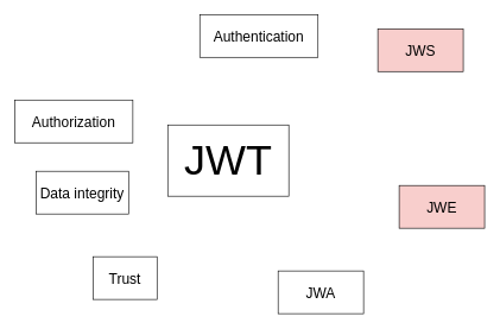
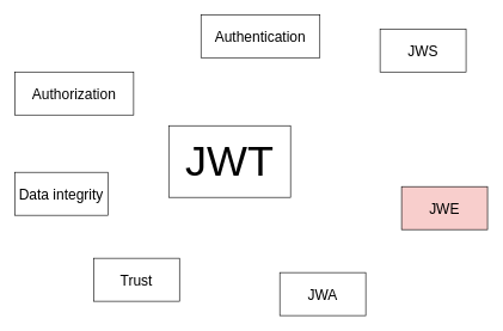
- <mxCell id="3" value="JWS" style="rounded=0;whiteSpace=wrap;html=1;fontSize=20;fontColor=default;labelBorderColor=none;labelBackgroundColor=none;fillColor=#f8cecc;" vertex="1" parent="1"><mxGeometry x="530" y="40" width="120" height="60" as="geometry" /></mxCell>
+ <mxCell id="3" value="JWS" style="rounded=0;whiteSpace=wrap;html=1;fontSize=20;fontColor=default;labelBorderColor=none;labelBackgroundColor=none;" vertex="1" parent="1"><mxGeometry x="530" y="40" width="120" height="60" as="geometry" /></mxCell>
- <mxCell id="6" value="Authorization" style="rounded=0;whiteSpace=wrap;html=1;fontSize=20;fontColor=default;labelBorderColor=none;labelBackgroundColor=none;" vertex="1" parent="1"><mxGeometry x="20" y="140" width="166" height="60" as="geometry" /></mxCell>
+ <mxCell id="6" value="Authorization" style="rounded=0;whiteSpace=wrap;html=1;fontSize=20;fontColor=default;labelBorderColor=none;labelBackgroundColor=none;" vertex="1" parent="1"><mxGeometry x="20" y="100" width="166" height="60" as="geometry" /></mxCell>
- <mxCell id="8" value="Data integrity" style="rounded=0;whiteSpace=wrap;html=1;fontSize=20;fontColor=default;labelBorderColor=none;labelBackgroundColor=none;" vertex="1" parent="1"><mxGeometry x="50" y="240" width="130" height="60" as="geometry" /></mxCell>
+ <mxCell id="8" value="Data integrity" style="rounded=0;whiteSpace=wrap;html=1;fontSize=20;fontColor=default;labelBorderColor=none;labelBackgroundColor=none;" vertex="1" parent="1"><mxGeometry x="20" y="240" width="130" height="60" as="geometry" /></mxCell>
- <mxCell id="9" value="Trust" style="rounded=0;whiteSpace=wrap;html=1;fontSize=20;fontColor=default;labelBorderColor=none;labelBackgroundColor=none;" vertex="1" parent="1"><mxGeometry x="130" y="360" width="90" height="60" as="geometry" /></mxCell>
+ <mxCell id="9" value="Trust" style="rounded=0;whiteSpace=wrap;html=1;fontSize=20;fontColor=default;labelBorderColor=none;labelBackgroundColor=none;" vertex="1" parent="1"><mxGeometry x="130" y="360" width="120" height="60" as="geometry" /></mxCell>
